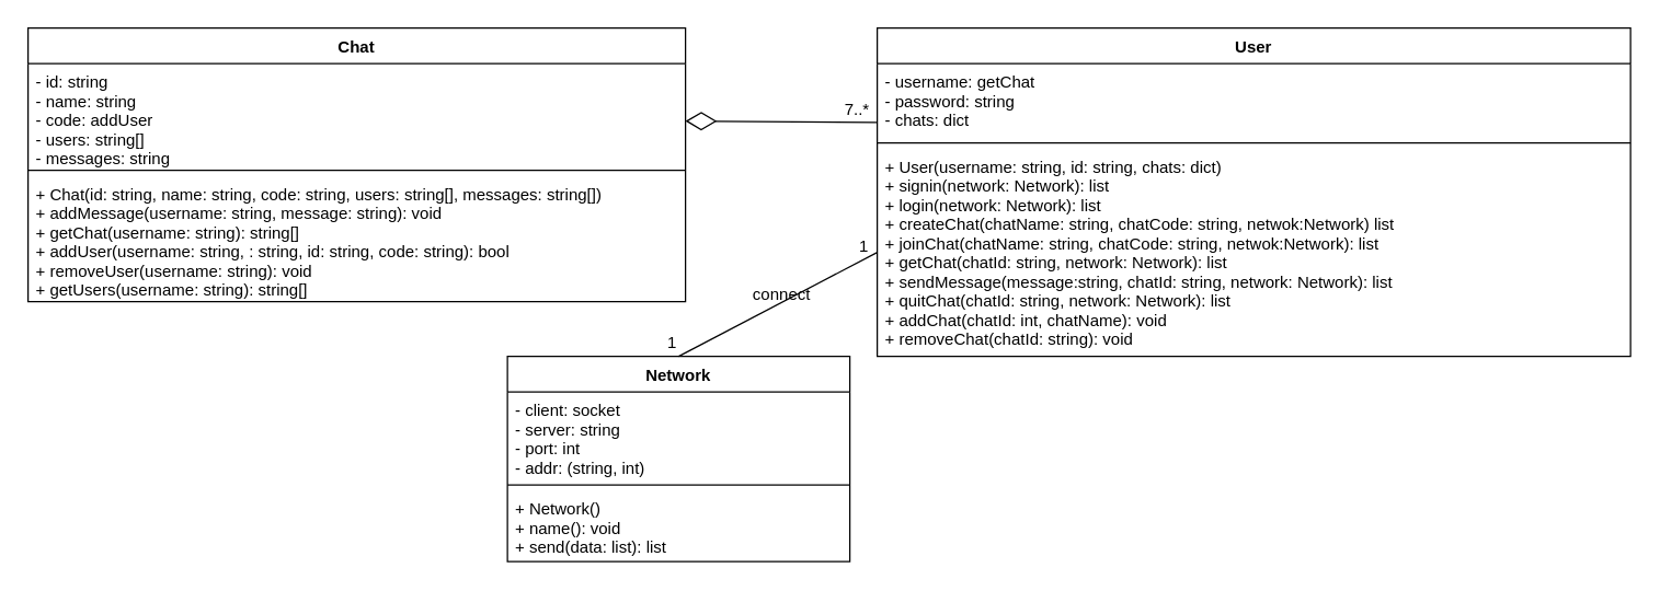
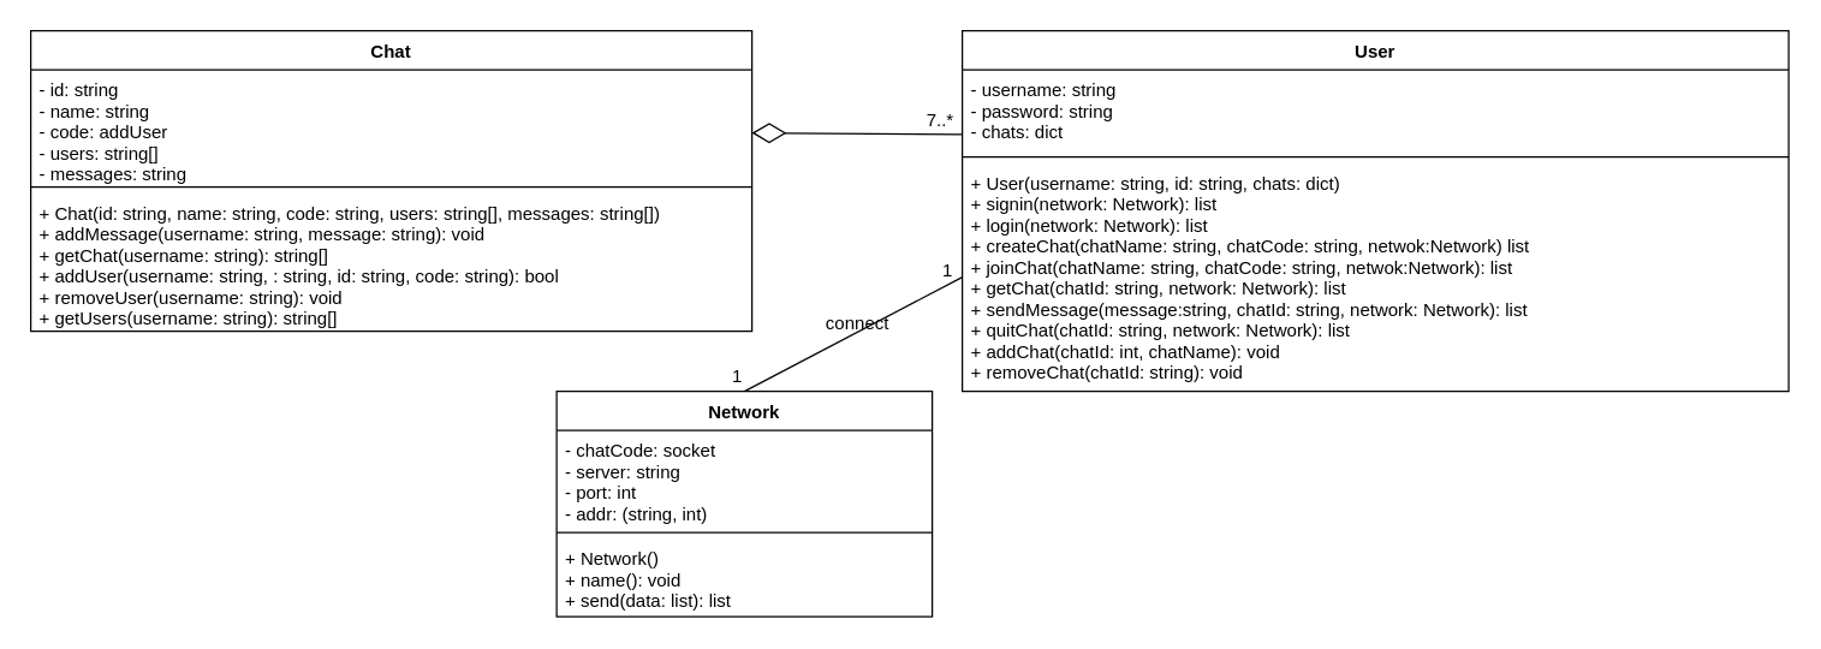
- <mxCell id="3" value="- username: getChat&#10;- password: string&#10;- chats: dict" style="text;strokeColor=none;fillColor=none;align=left;verticalAlign=top;spacingLeft=4;spacingRight=4;overflow=hidden;rotatable=0;points=[[0,0.5],[1,0.5]];portConstraint=eastwest;" parent="2" vertex="1"><mxGeometry y="26" width="550" height="54" as="geometry" /></mxCell>
+ <mxCell id="3" value="- username: string&#10;- password: string&#10;- chats: dict" style="text;strokeColor=none;fillColor=none;align=left;verticalAlign=top;spacingLeft=4;spacingRight=4;overflow=hidden;rotatable=0;points=[[0,0.5],[1,0.5]];portConstraint=eastwest;" parent="2" vertex="1"><mxGeometry y="26" width="550" height="54" as="geometry" /></mxCell>
- <mxCell id="11" value="- client: socket&#10;- server: string&#10;- port: int&#10;- addr: (string, int)" style="text;strokeColor=none;fillColor=none;align=left;verticalAlign=top;spacingLeft=4;spacingRight=4;overflow=hidden;rotatable=0;points=[[0,0.5],[1,0.5]];portConstraint=eastwest;" parent="10" vertex="1"><mxGeometry y="26" width="250" height="64" as="geometry" /></mxCell>
+ <mxCell id="11" value="- chatCode: socket&#10;- server: string&#10;- port: int&#10;- addr: (string, int)" style="text;strokeColor=none;fillColor=none;align=left;verticalAlign=top;spacingLeft=4;spacingRight=4;overflow=hidden;rotatable=0;points=[[0,0.5],[1,0.5]];portConstraint=eastwest;" parent="10" vertex="1"><mxGeometry y="26" width="250" height="64" as="geometry" /></mxCell>
